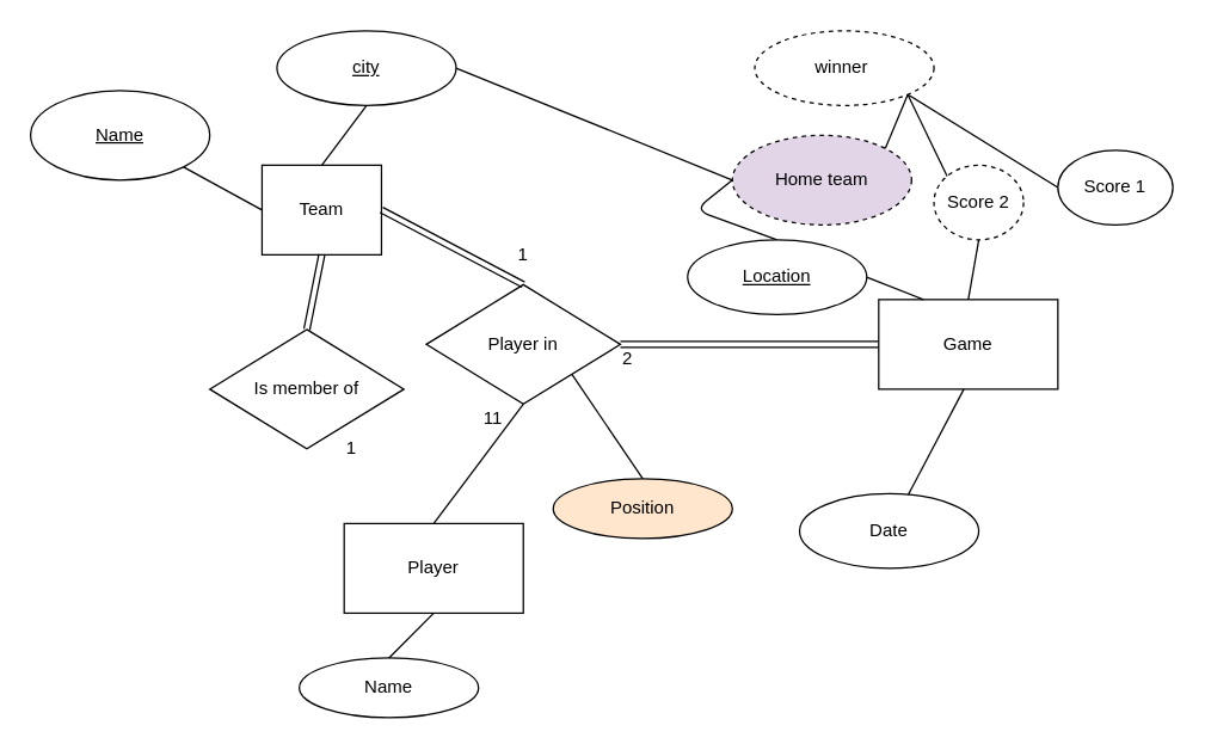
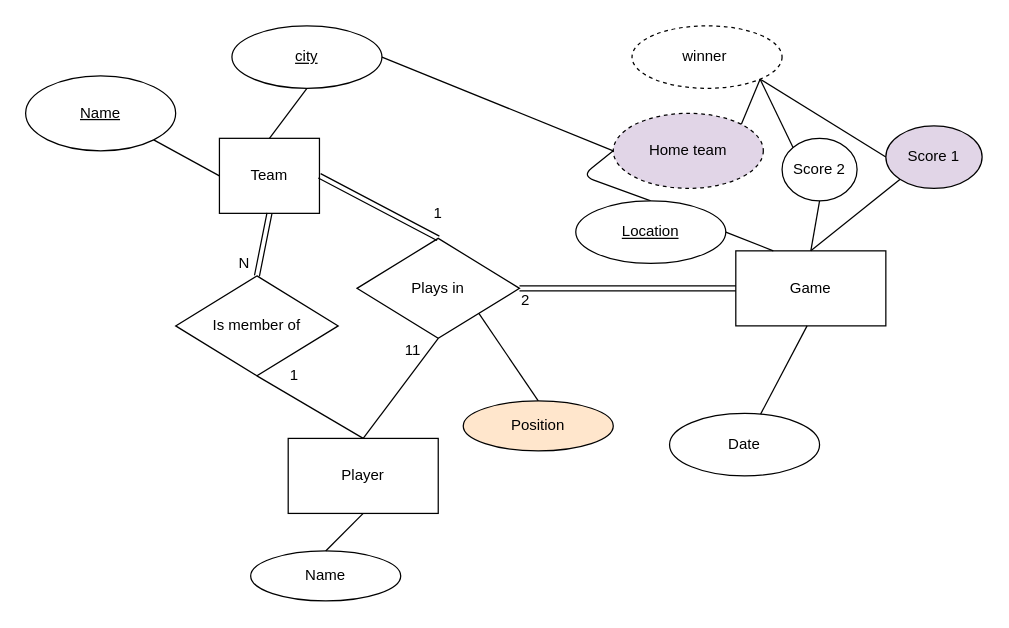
- <mxCell id="32" value="Score 1" style="ellipse;whiteSpace=wrap;html=1;" vertex="1" parent="1"><mxGeometry x="708" y="100" width="77" height="50" as="geometry" /></mxCell>
+ <mxCell id="32" value="Score 1" style="ellipse;whiteSpace=wrap;html=1;fillColor=#e1d5e7;" vertex="1" parent="1"><mxGeometry x="708" y="100" width="77" height="50" as="geometry" /></mxCell>
- <mxCell id="5" value="Score 2" style="ellipse;whiteSpace=wrap;html=1;dashed=1;" vertex="1" parent="1"><mxGeometry x="625" y="110" width="60" height="50" as="geometry" /></mxCell>
+ <mxCell id="5" value="Score 2" style="ellipse;whiteSpace=wrap;html=1;" vertex="1" parent="1"><mxGeometry x="625" y="110" width="60" height="50" as="geometry" /></mxCell>
+ <mxCell id="34" value="" style="endArrow=none;html=1;exitX=0;exitY=1;exitDx=0;exitDy=0;entryX=0.5;entryY=0;entryDx=0;entryDy=0;" edge="1" parent="1" source="32" target="4"><mxGeometry width="50" height="50" relative="1" as="geometry"><mxPoint x="685" y="155" as="sourcePoint" /><mxPoint x="645" y="200" as="targetPoint" /></mxGeometry></mxCell>
+ <mxCell id="20" value="N" style="text;html=1;strokeColor=none;fillColor=none;align=center;verticalAlign=middle;whiteSpace=wrap;rounded=0;" vertex="1" parent="1"><mxGeometry x="175" y="200" width="40" height="20" as="geometry" /></mxCell>
- <mxCell id="11" value="Player in" style="rhombus;whiteSpace=wrap;html=1;" vertex="1" parent="1"><mxGeometry x="285" y="190" width="130" height="80" as="geometry" /></mxCell>
+ <mxCell id="11" value="Plays in" style="rhombus;whiteSpace=wrap;html=1;" vertex="1" parent="1"><mxGeometry x="285" y="190" width="130" height="80" as="geometry" /></mxCell>
+ <mxCell id="14" value="" style="endArrow=none;html=1;entryX=0.5;entryY=0;entryDx=0;entryDy=0;exitX=0.5;exitY=1;exitDx=0;exitDy=0;" edge="1" parent="1" source="10" target="2"><mxGeometry width="50" height="50" relative="1" as="geometry"><mxPoint x="485" y="360" as="sourcePoint" /><mxPoint x="340" y="470" as="targetPoint" /></mxGeometry></mxCell>
